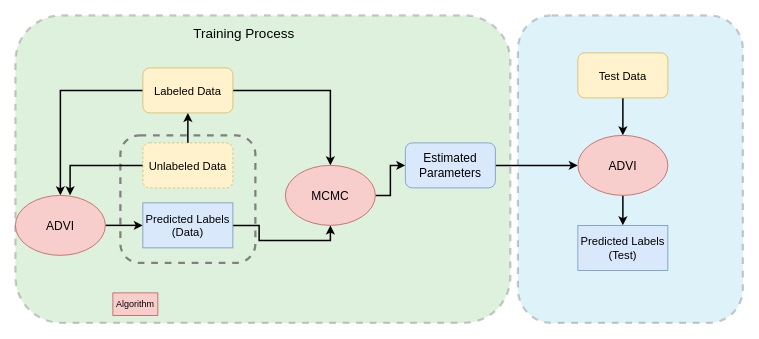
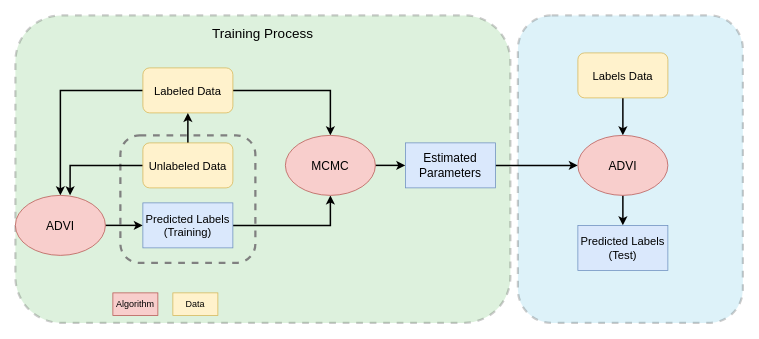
- <mxCell id="4" value="Training Process" style="text;html=1;align=center;verticalAlign=middle;whiteSpace=wrap;rounded=0;fontSize=18;" parent="1" vertex="1"><mxGeometry x="25" y="30" width="600" height="30" as="geometry" /></mxCell>
+ <mxCell id="4" value="Training Process" style="text;html=1;align=center;verticalAlign=middle;whiteSpace=wrap;rounded=0;fontSize=18;" parent="1" vertex="1"><mxGeometry x="50" y="30" width="600" height="30" as="geometry" /></mxCell>
- <mxCell id="23" value="Test Data" style="rounded=1;whiteSpace=wrap;html=1;fillColor=#fff2cc;strokeColor=#d6b656;fontSize=15;" parent="1" vertex="1"><mxGeometry x="770" y="70" width="120" height="60" as="geometry" /></mxCell>
+ <mxCell id="23" value="Labels Data" style="rounded=1;whiteSpace=wrap;html=1;fillColor=#fff2cc;strokeColor=#d6b656;fontSize=15;" parent="1" vertex="1"><mxGeometry x="770" y="70" width="120" height="60" as="geometry" /></mxCell>
- <mxCell id="11" value="Unlabeled Data" style="rounded=1;whiteSpace=wrap;html=1;fillColor=#fff2cc;strokeColor=#d6b656;fontSize=15;dashed=1;" parent="1" vertex="1"><mxGeometry x="190" y="190" width="120" height="60" as="geometry" /></mxCell>
+ <mxCell id="11" value="Unlabeled Data" style="rounded=1;whiteSpace=wrap;html=1;fillColor=#fff2cc;strokeColor=#d6b656;fontSize=15;" parent="1" vertex="1"><mxGeometry x="190" y="190" width="120" height="60" as="geometry" /></mxCell>
- <mxCell id="19" value="Estimated&lt;br&gt;Parameters" style="whiteSpace=wrap;html=1;fillColor=#dae8fc;strokeColor=#6c8ebf;fontSize=16;rounded=1;" parent="1" vertex="1"><mxGeometry x="540" y="190" width="120" height="60" as="geometry" /></mxCell>
+ <mxCell id="19" value="Estimated&lt;br&gt;Parameters" style="whiteSpace=wrap;html=1;fillColor=#dae8fc;strokeColor=#6c8ebf;fontSize=16;" parent="1" vertex="1"><mxGeometry x="540" y="190" width="120" height="60" as="geometry" /></mxCell>
- <mxCell id="17" value="MCMC" style="ellipse;whiteSpace=wrap;html=1;fillColor=#f8cecc;strokeColor=#b85450;fontSize=16;" parent="1" vertex="1"><mxGeometry x="380" y="220" width="120" height="80" as="geometry" /></mxCell>
+ <mxCell id="17" value="MCMC" style="ellipse;whiteSpace=wrap;html=1;fillColor=#f8cecc;strokeColor=#b85450;fontSize=16;" parent="1" vertex="1"><mxGeometry x="380" y="180" width="120" height="80" as="geometry" /></mxCell>
- <mxCell id="15" value="Predicted Labels&lt;br&gt;(Data)" style="whiteSpace=wrap;html=1;fillColor=#dae8fc;strokeColor=#6c8ebf;fontSize=15;" parent="1" vertex="1"><mxGeometry x="190" y="270" width="120" height="60" as="geometry" /></mxCell>
+ <mxCell id="15" value="Predicted Labels&lt;br&gt;(Training)" style="whiteSpace=wrap;html=1;fillColor=#dae8fc;strokeColor=#6c8ebf;fontSize=15;" parent="1" vertex="1"><mxGeometry x="190" y="270" width="120" height="60" as="geometry" /></mxCell>
+ <mxCell id="21" value="Data" style="text;html=1;align=center;verticalAlign=middle;whiteSpace=wrap;rounded=0;fillColor=#fff2cc;strokeColor=#d6b656;" parent="1" vertex="1"><mxGeometry x="230" y="390" width="60" height="30" as="geometry" /></mxCell>
